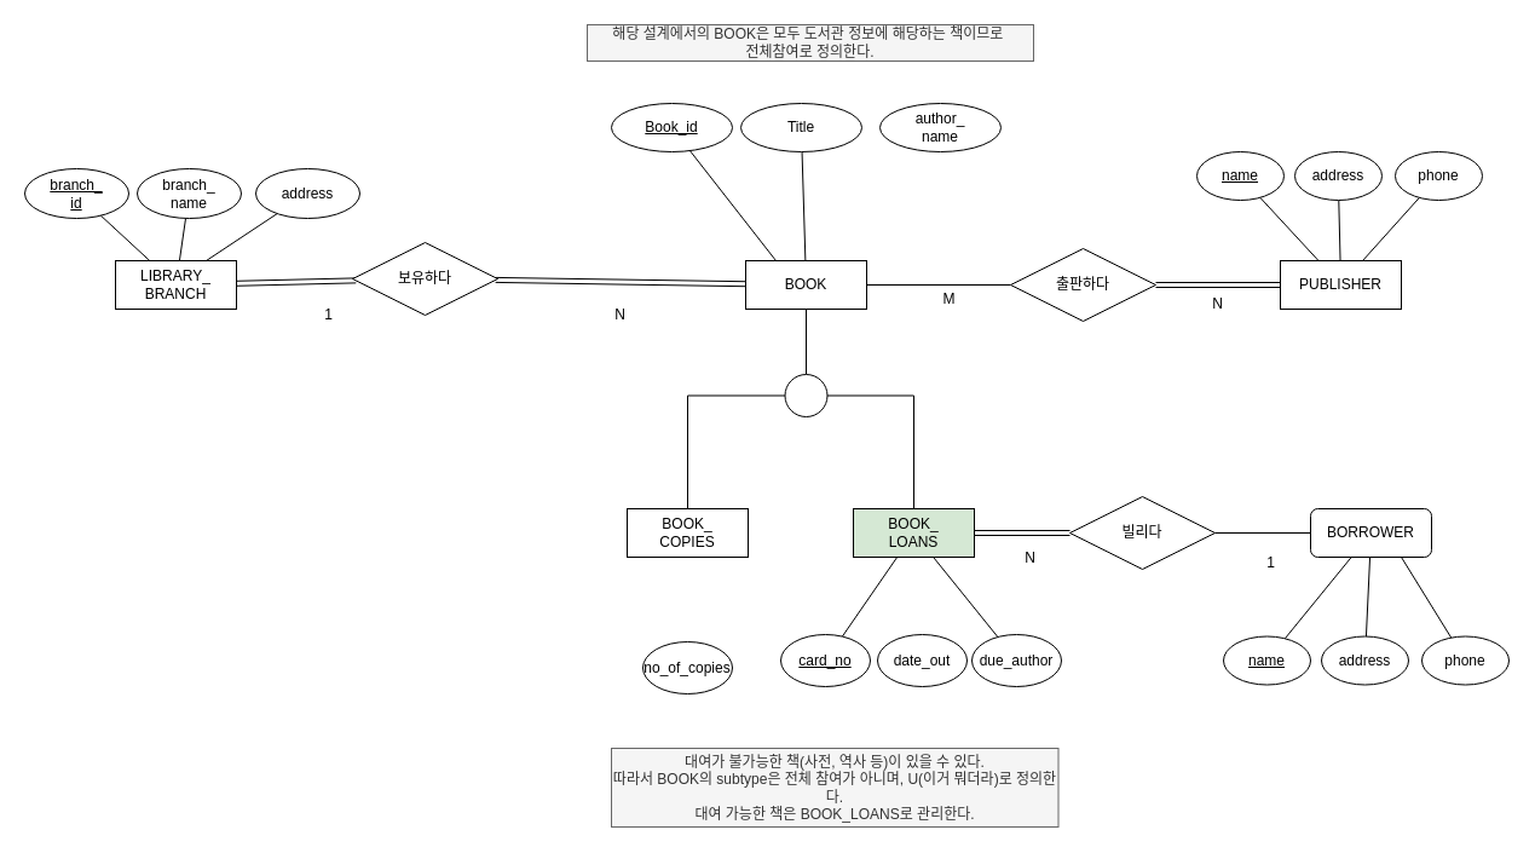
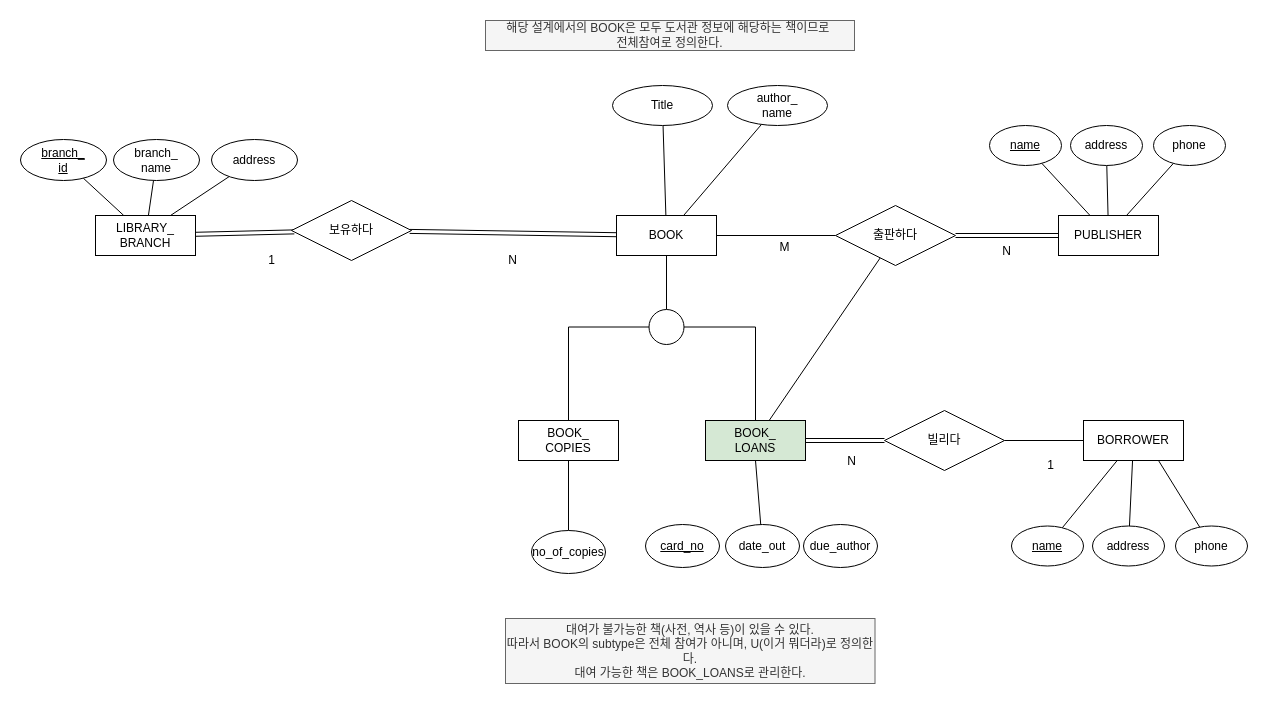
- <mxCell id="8" value="&lt;u&gt;Book_id&lt;/u&gt;" style="ellipse;whiteSpace=wrap;html=1;align=center;" vertex="1" parent="1"><mxGeometry x="505" y="85" width="100" height="40" as="geometry" /></mxCell>
- <mxCell id="11" style="rounded=0;orthogonalLoop=1;jettySize=auto;html=1;endArrow=none;endFill=0;entryX=0.25;entryY=0;entryDx=0;entryDy=0;" edge="1" parent="1" source="8" target="3"><mxGeometry relative="1" as="geometry"><mxPoint x="1100" y="-124" as="targetPoint" /></mxGeometry></mxCell>
+ <mxCell id="26" style="rounded=0;orthogonalLoop=1;jettySize=auto;html=1;endArrow=none;endFill=0;" edge="1" parent="1" source="27" target="3"><mxGeometry relative="1" as="geometry" /></mxCell>
- <mxCell id="40" value="BORROWER" style="whiteSpace=wrap;html=1;align=center;rounded=1;" vertex="1" parent="1"><mxGeometry x="1083" y="420" width="100" height="40" as="geometry" /></mxCell>
+ <mxCell id="40" value="BORROWER" style="whiteSpace=wrap;html=1;align=center;" vertex="1" parent="1"><mxGeometry x="1083" y="420" width="100" height="40" as="geometry" /></mxCell>
- <mxCell id="6" value="" style="rounded=0;orthogonalLoop=1;jettySize=auto;html=1;endArrow=none;endFill=0;" edge="1" parent="1" source="7" target="34"><mxGeometry relative="1" as="geometry" /></mxCell>
+ <mxCell id="6" value="" style="rounded=0;orthogonalLoop=1;jettySize=auto;html=1;endArrow=none;endFill=0;" edge="1" parent="1" source="7" target="25"><mxGeometry relative="1" as="geometry" /></mxCell>
+ <mxCell id="41" style="rounded=0;orthogonalLoop=1;jettySize=auto;html=1;entryX=0.5;entryY=1;entryDx=0;entryDy=0;endArrow=none;endFill=0;" edge="1" parent="1" source="42" target="7"><mxGeometry relative="1" as="geometry" /></mxCell>
- <mxCell id="43" style="rounded=0;orthogonalLoop=1;jettySize=auto;html=1;endArrow=none;endFill=0;" edge="1" parent="1" source="44" target="7"><mxGeometry relative="1" as="geometry" /></mxCell>
+ <mxCell id="45" style="rounded=0;orthogonalLoop=1;jettySize=auto;html=1;endArrow=none;endFill=0;" edge="1" parent="1" source="46" target="4"><mxGeometry relative="1" as="geometry" /></mxCell>
